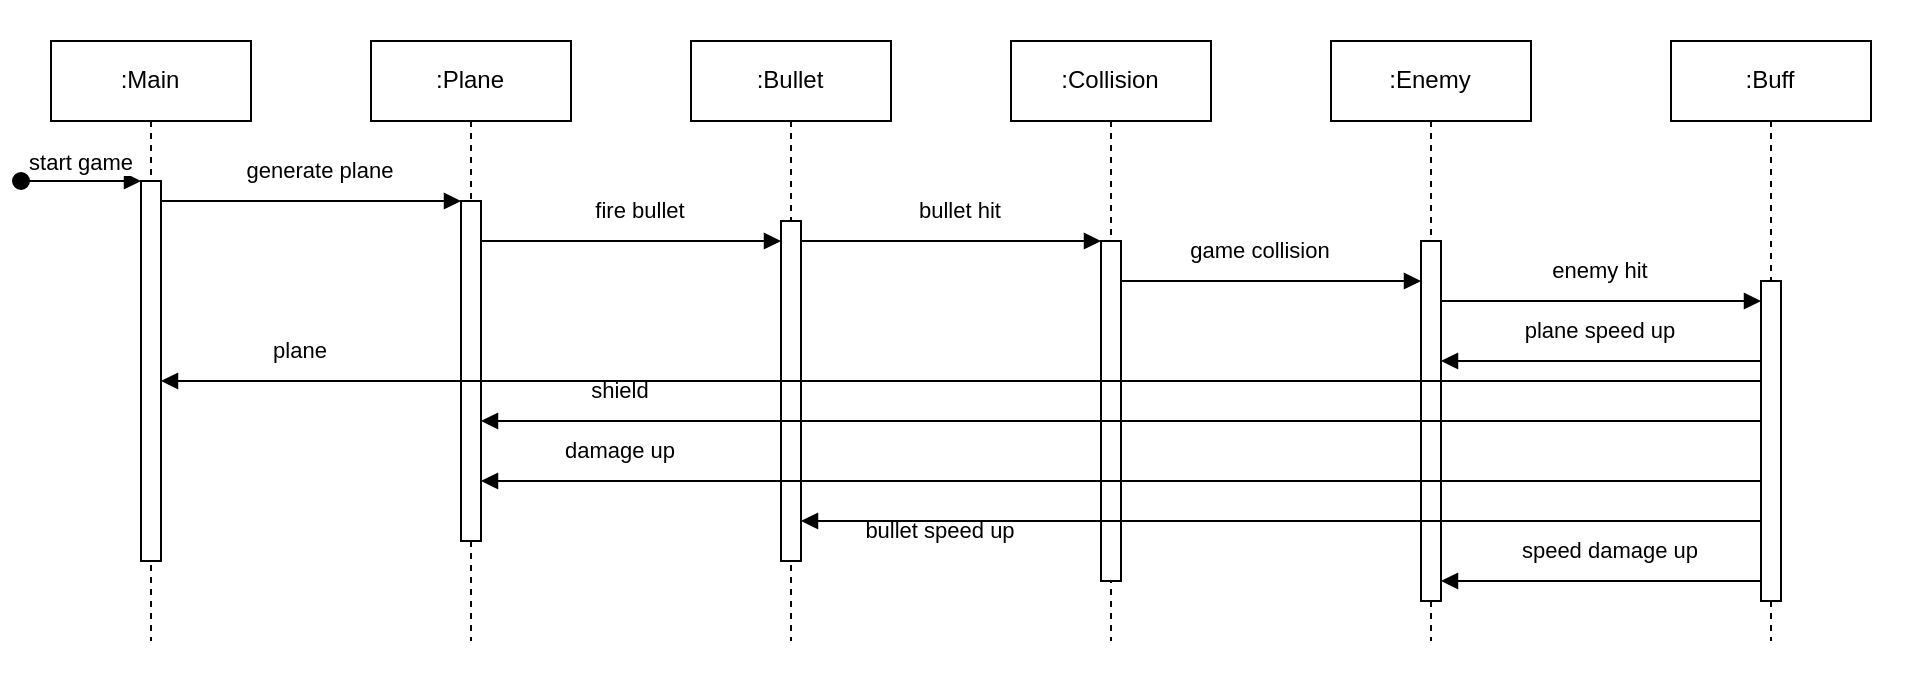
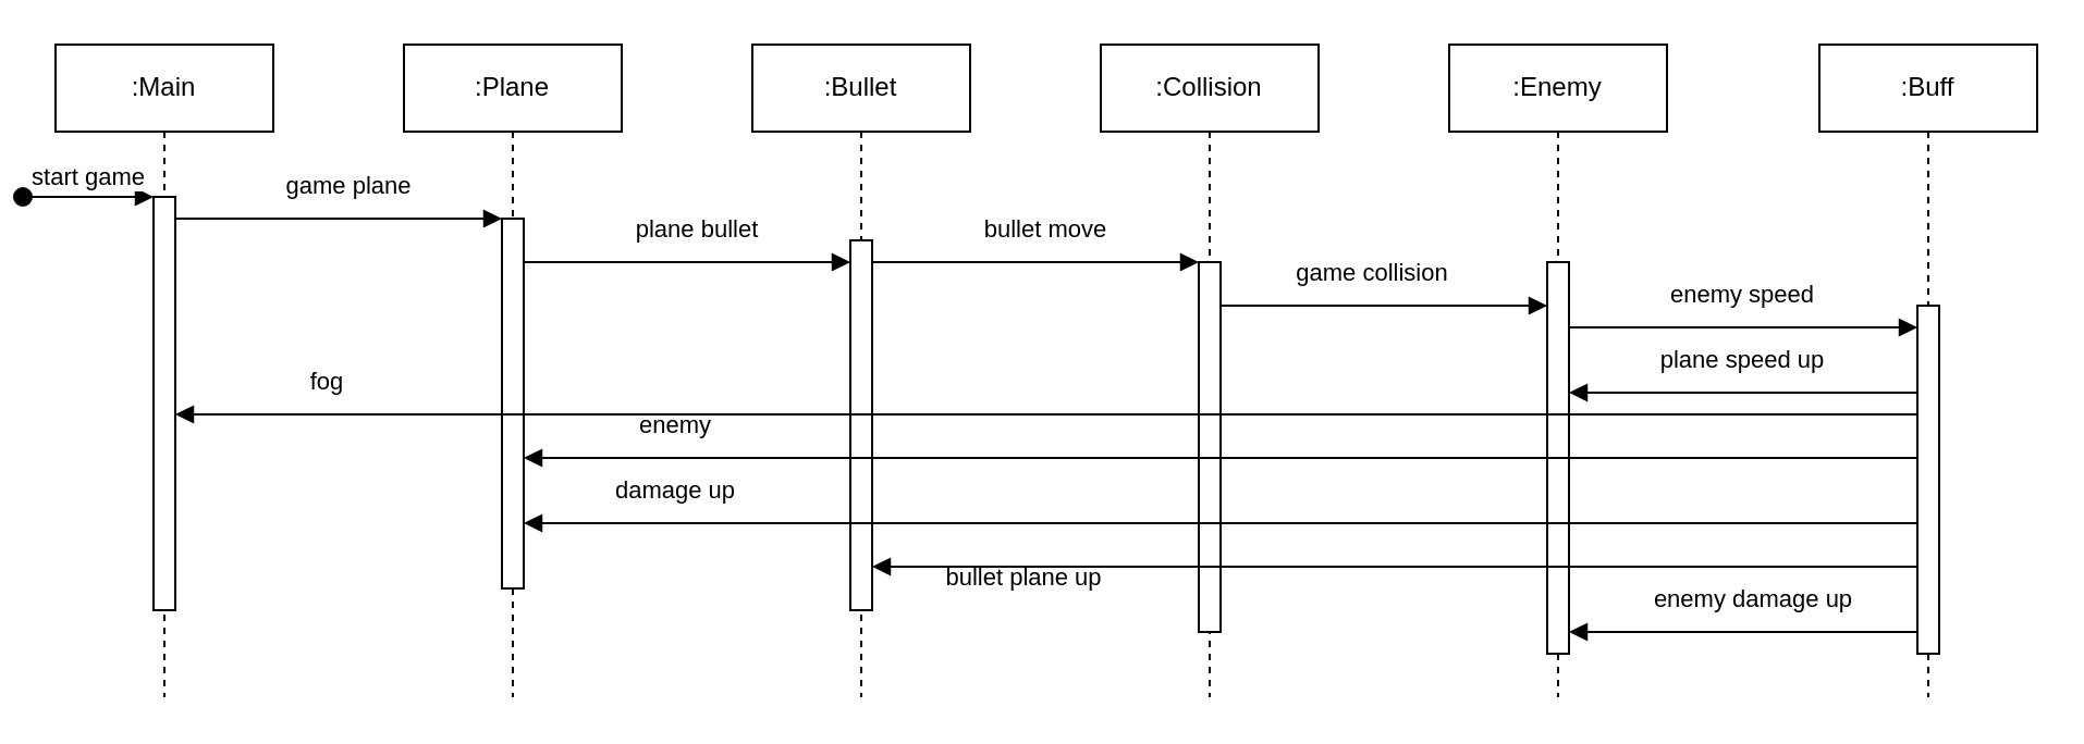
- <mxCell id="19" value="&lt;font style=&quot;font-size: 11px;&quot;&gt;generate plane&lt;/font&gt;" style="text;html=1;align=center;verticalAlign=middle;whiteSpace=wrap;rounded=0;" vertex="1" parent="1"><mxGeometry x="110" y="70" width="90" height="30" as="geometry" /></mxCell>
+ <mxCell id="19" value="&lt;font style=&quot;font-size: 11px;&quot;&gt;game plane&lt;/font&gt;" style="text;html=1;align=center;verticalAlign=middle;whiteSpace=wrap;rounded=0;" vertex="1" parent="1"><mxGeometry x="110" y="70" width="90" height="30" as="geometry" /></mxCell>
- <mxCell id="20" value="&lt;span style=&quot;font-size: 11px;&quot;&gt;fire bullet&lt;/span&gt;" style="text;html=1;align=center;verticalAlign=middle;whiteSpace=wrap;rounded=0;" vertex="1" parent="1"><mxGeometry x="270" y="90" width="90" height="30" as="geometry" /></mxCell>
+ <mxCell id="20" value="&lt;span style=&quot;font-size: 11px;&quot;&gt;plane bullet&lt;/span&gt;" style="text;html=1;align=center;verticalAlign=middle;whiteSpace=wrap;rounded=0;" vertex="1" parent="1"><mxGeometry x="270" y="90" width="90" height="30" as="geometry" /></mxCell>
- <mxCell id="21" value="&lt;span style=&quot;font-size: 11px;&quot;&gt;bullet hit&lt;/span&gt;" style="text;html=1;align=center;verticalAlign=middle;whiteSpace=wrap;rounded=0;" vertex="1" parent="1"><mxGeometry x="430" y="90" width="90" height="30" as="geometry" /></mxCell>
+ <mxCell id="21" value="&lt;span style=&quot;font-size: 11px;&quot;&gt;bullet move&lt;/span&gt;" style="text;html=1;align=center;verticalAlign=middle;whiteSpace=wrap;rounded=0;" vertex="1" parent="1"><mxGeometry x="430" y="90" width="90" height="30" as="geometry" /></mxCell>
- <mxCell id="25" value="&lt;span style=&quot;font-size: 11px;&quot;&gt;enemy hit&lt;/span&gt;" style="text;html=1;align=center;verticalAlign=middle;whiteSpace=wrap;rounded=0;" vertex="1" parent="1"><mxGeometry x="750" y="120" width="90" height="30" as="geometry" /></mxCell>
+ <mxCell id="25" value="&lt;span style=&quot;font-size: 11px;&quot;&gt;enemy speed&lt;/span&gt;" style="text;html=1;align=center;verticalAlign=middle;whiteSpace=wrap;rounded=0;" vertex="1" parent="1"><mxGeometry x="750" y="120" width="90" height="30" as="geometry" /></mxCell>
- <mxCell id="34" value="&lt;span style=&quot;font-size: 11px;&quot;&gt;plane&lt;/span&gt;" style="text;html=1;align=center;verticalAlign=middle;whiteSpace=wrap;rounded=0;" vertex="1" parent="1"><mxGeometry x="100" y="160" width="90" height="30" as="geometry" /></mxCell>
+ <mxCell id="34" value="&lt;span style=&quot;font-size: 11px;&quot;&gt;fog&lt;/span&gt;" style="text;html=1;align=center;verticalAlign=middle;whiteSpace=wrap;rounded=0;" vertex="1" parent="1"><mxGeometry x="100" y="160" width="90" height="30" as="geometry" /></mxCell>
- <mxCell id="28" value="&lt;span style=&quot;font-size: 11px;&quot;&gt;shield&lt;/span&gt;" style="text;html=1;align=center;verticalAlign=middle;whiteSpace=wrap;rounded=0;" vertex="1" parent="1"><mxGeometry x="260" y="180" width="90" height="30" as="geometry" /></mxCell>
+ <mxCell id="28" value="&lt;span style=&quot;font-size: 11px;&quot;&gt;enemy&lt;/span&gt;" style="text;html=1;align=center;verticalAlign=middle;whiteSpace=wrap;rounded=0;" vertex="1" parent="1"><mxGeometry x="260" y="180" width="90" height="30" as="geometry" /></mxCell>
- <mxCell id="32" value="&lt;span style=&quot;font-size: 11px;&quot;&gt;bullet speed up&lt;/span&gt;" style="text;html=1;align=center;verticalAlign=middle;whiteSpace=wrap;rounded=0;" vertex="1" parent="1"><mxGeometry x="420" y="250" width="90" height="30" as="geometry" /></mxCell>
+ <mxCell id="32" value="&lt;span style=&quot;font-size: 11px;&quot;&gt;bullet plane up&lt;/span&gt;" style="text;html=1;align=center;verticalAlign=middle;whiteSpace=wrap;rounded=0;" vertex="1" parent="1"><mxGeometry x="420" y="250" width="90" height="30" as="geometry" /></mxCell>
- <mxCell id="36" value="&lt;span style=&quot;font-size: 11px;&quot;&gt;speed damage up&lt;/span&gt;" style="text;html=1;align=center;verticalAlign=middle;whiteSpace=wrap;rounded=0;" vertex="1" parent="1"><mxGeometry x="750" y="260" width="100" height="30" as="geometry" /></mxCell>
+ <mxCell id="36" value="&lt;span style=&quot;font-size: 11px;&quot;&gt;enemy damage up&lt;/span&gt;" style="text;html=1;align=center;verticalAlign=middle;whiteSpace=wrap;rounded=0;" vertex="1" parent="1"><mxGeometry x="750" y="260" width="100" height="30" as="geometry" /></mxCell>
